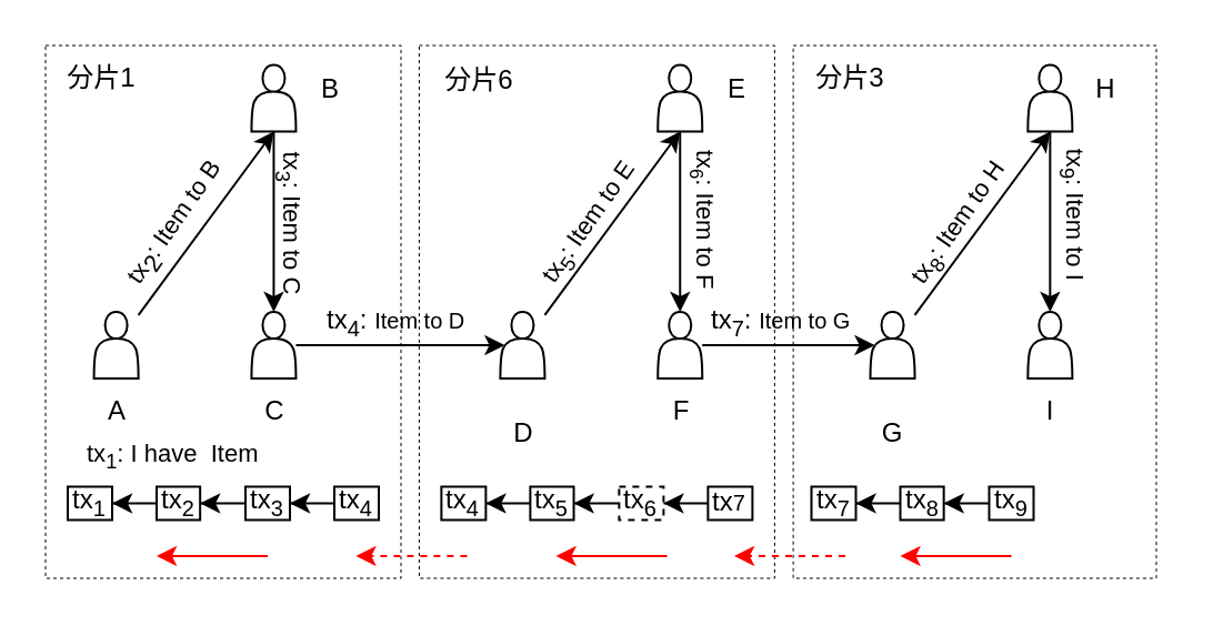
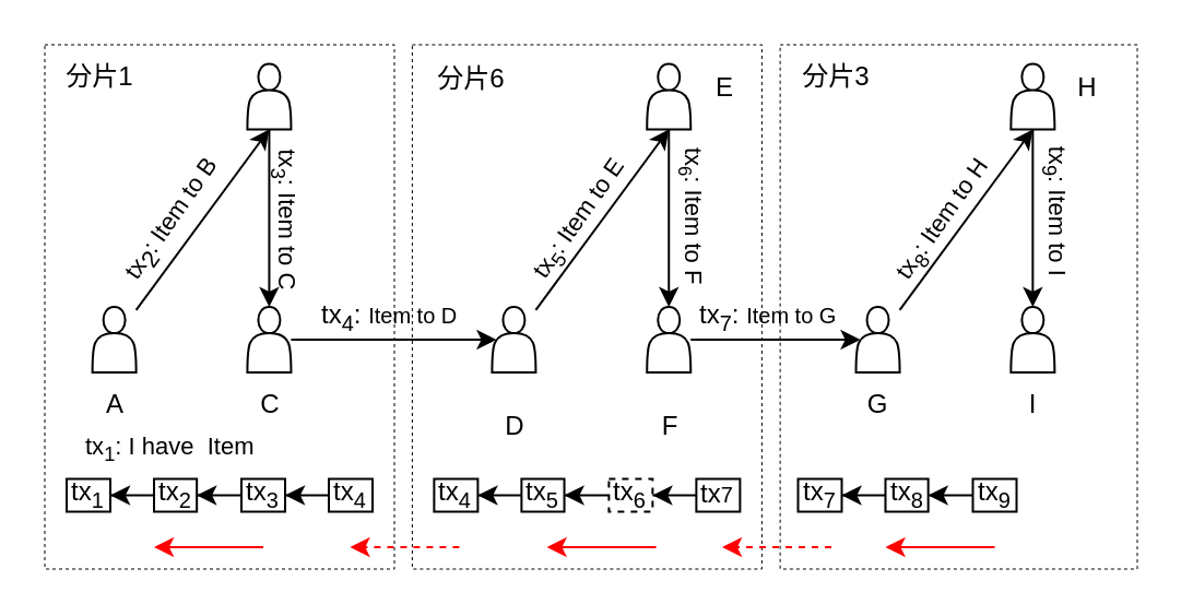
- <mxCell id="20" value="B" style="text;html=1;align=center;verticalAlign=middle;resizable=0;points=[];autosize=1;strokeColor=none;fillColor=none;" parent="1" vertex="1"><mxGeometry x="132.72" y="25" width="30" height="30" as="geometry" /></mxCell>
- <mxCell id="31" value="F" style="text;html=1;align=center;verticalAlign=middle;resizable=0;points=[];autosize=1;strokeColor=none;fillColor=none;" parent="1" vertex="1"><mxGeometry x="290.62" y="170" width="30" height="30" as="geometry" /></mxCell>
+ <mxCell id="31" value="F" style="text;html=1;align=center;verticalAlign=middle;resizable=0;points=[];autosize=1;strokeColor=none;fillColor=none;" parent="1" vertex="1"><mxGeometry x="290.62" y="180" width="30" height="30" as="geometry" /></mxCell>
- <mxCell id="52" value="G" style="text;html=1;align=center;verticalAlign=middle;resizable=0;points=[];autosize=1;strokeColor=none;fillColor=none;" parent="1" vertex="1"><mxGeometry x="386.34" y="180" width="30" height="30" as="geometry" /></mxCell>
+ <mxCell id="52" value="G" style="text;html=1;align=center;verticalAlign=middle;resizable=0;points=[];autosize=1;strokeColor=none;fillColor=none;" parent="1" vertex="1"><mxGeometry x="386.34" y="170" width="30" height="30" as="geometry" /></mxCell>
